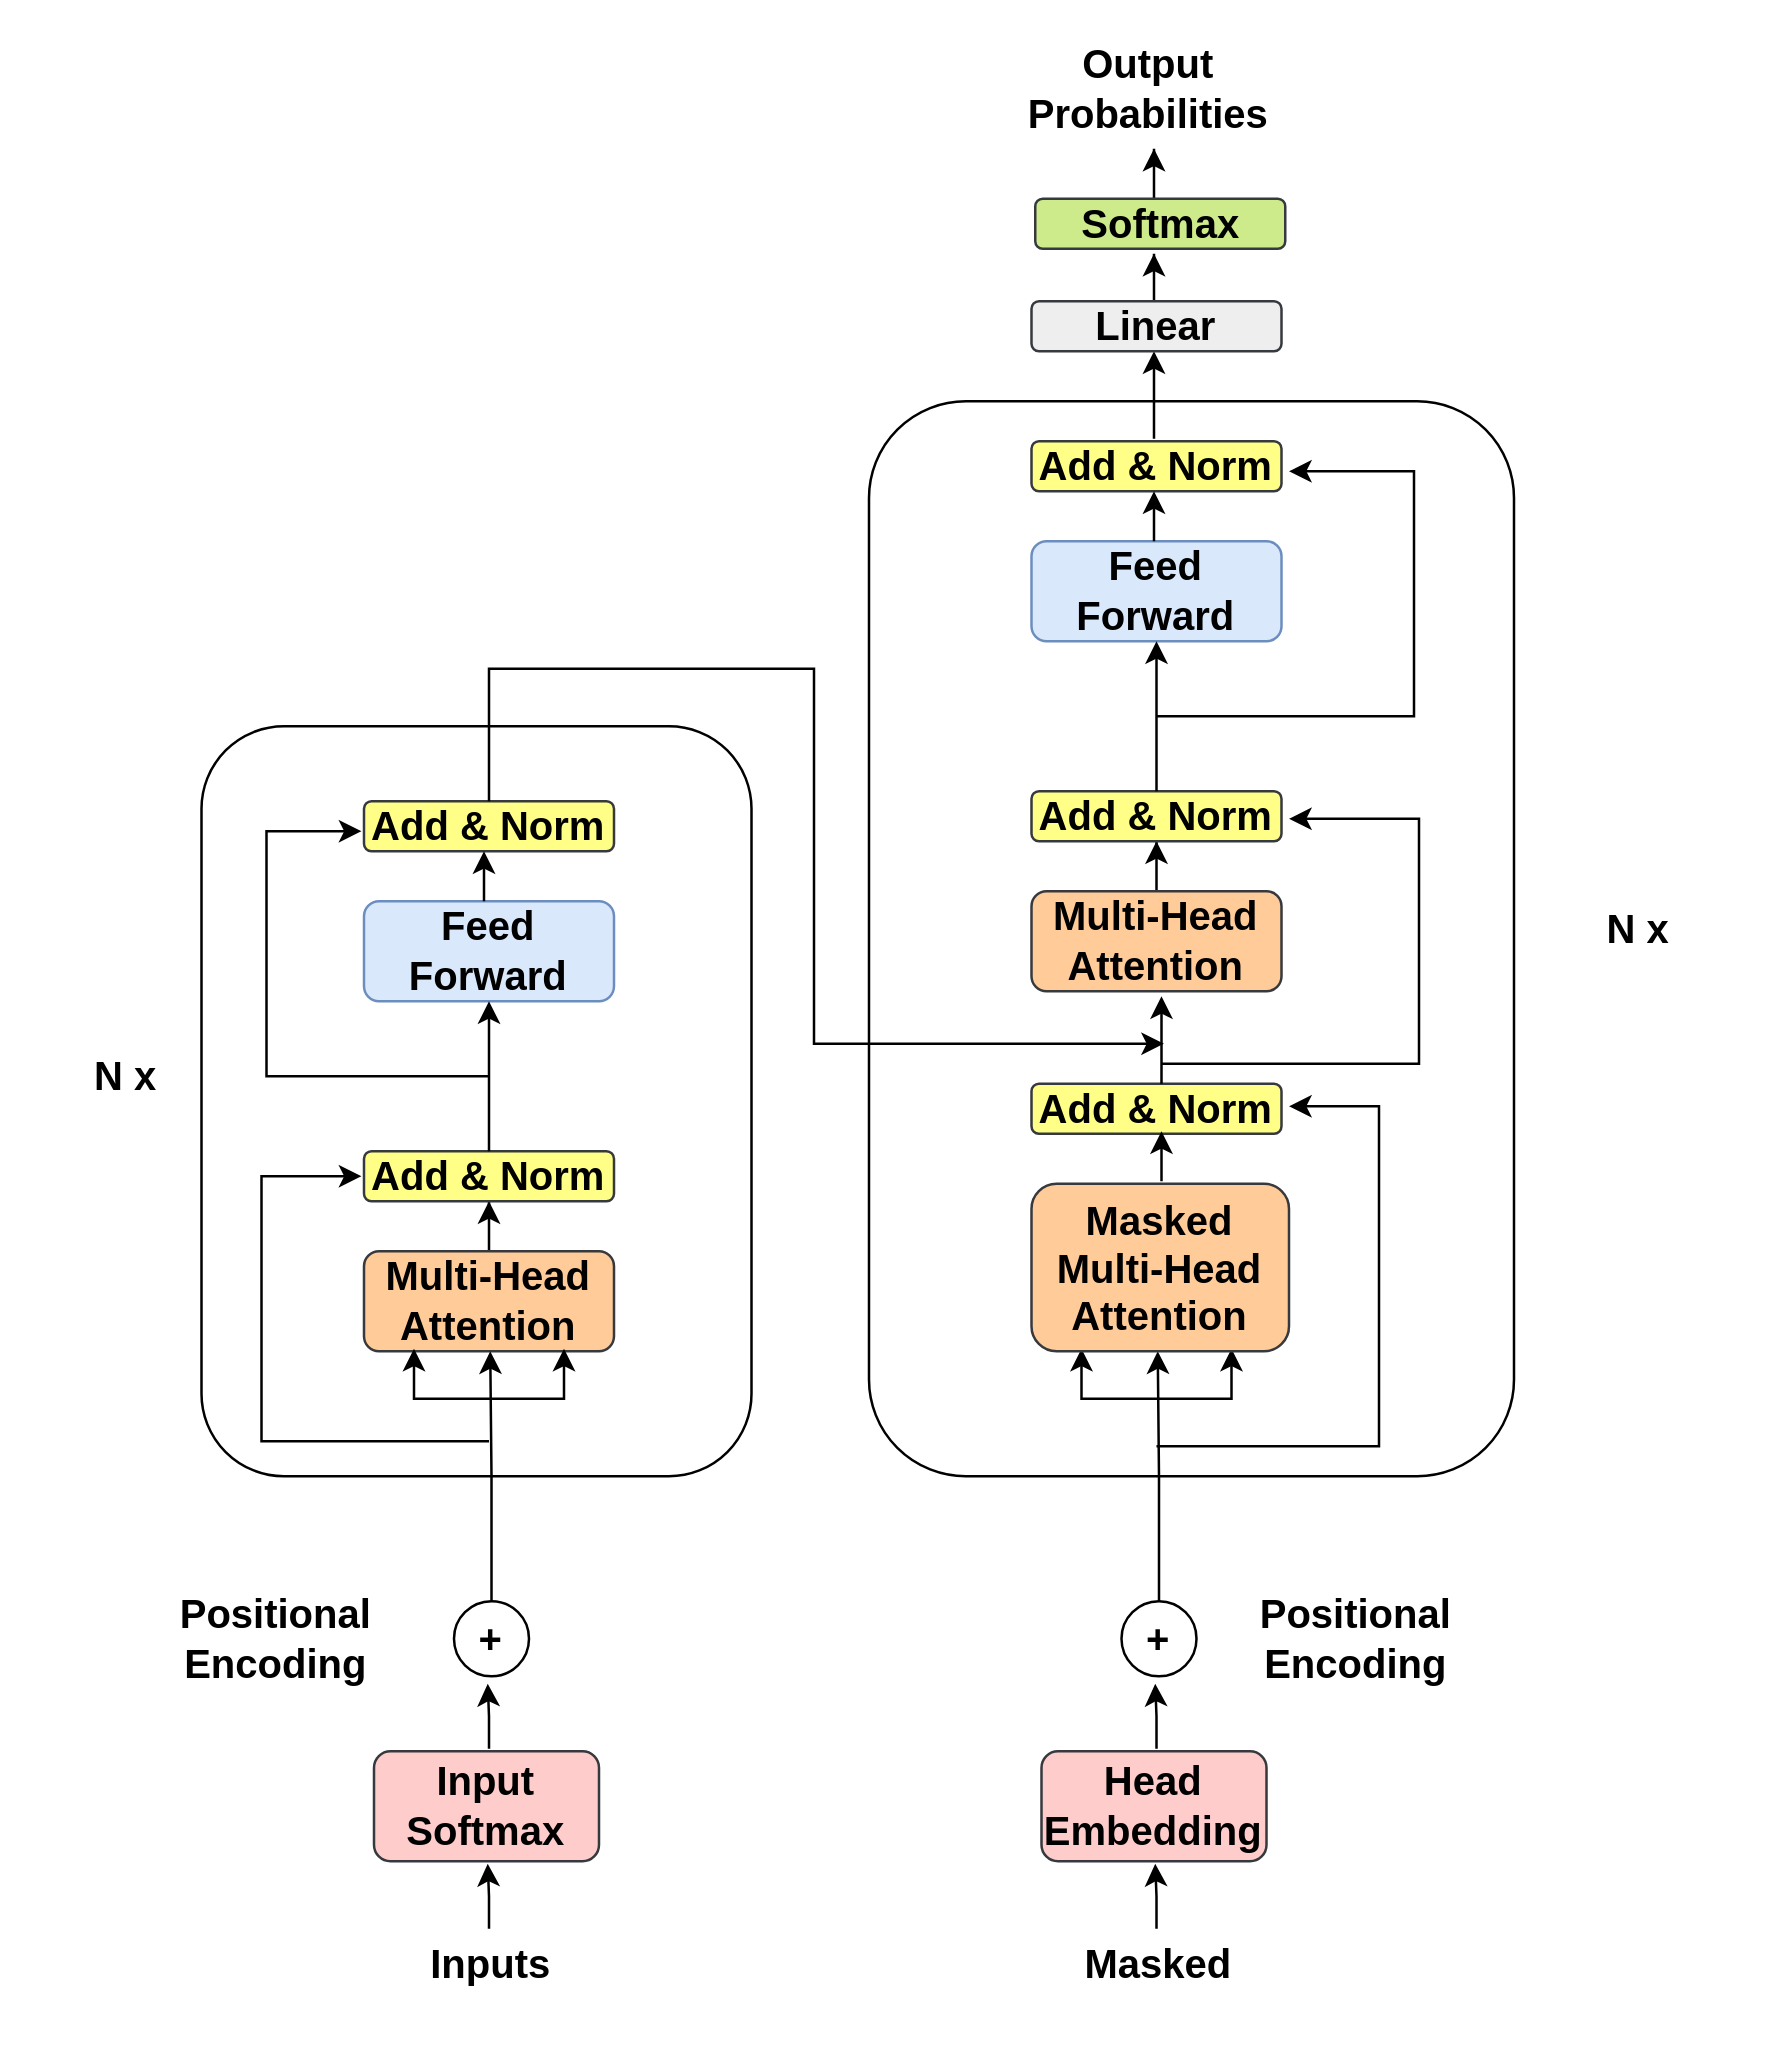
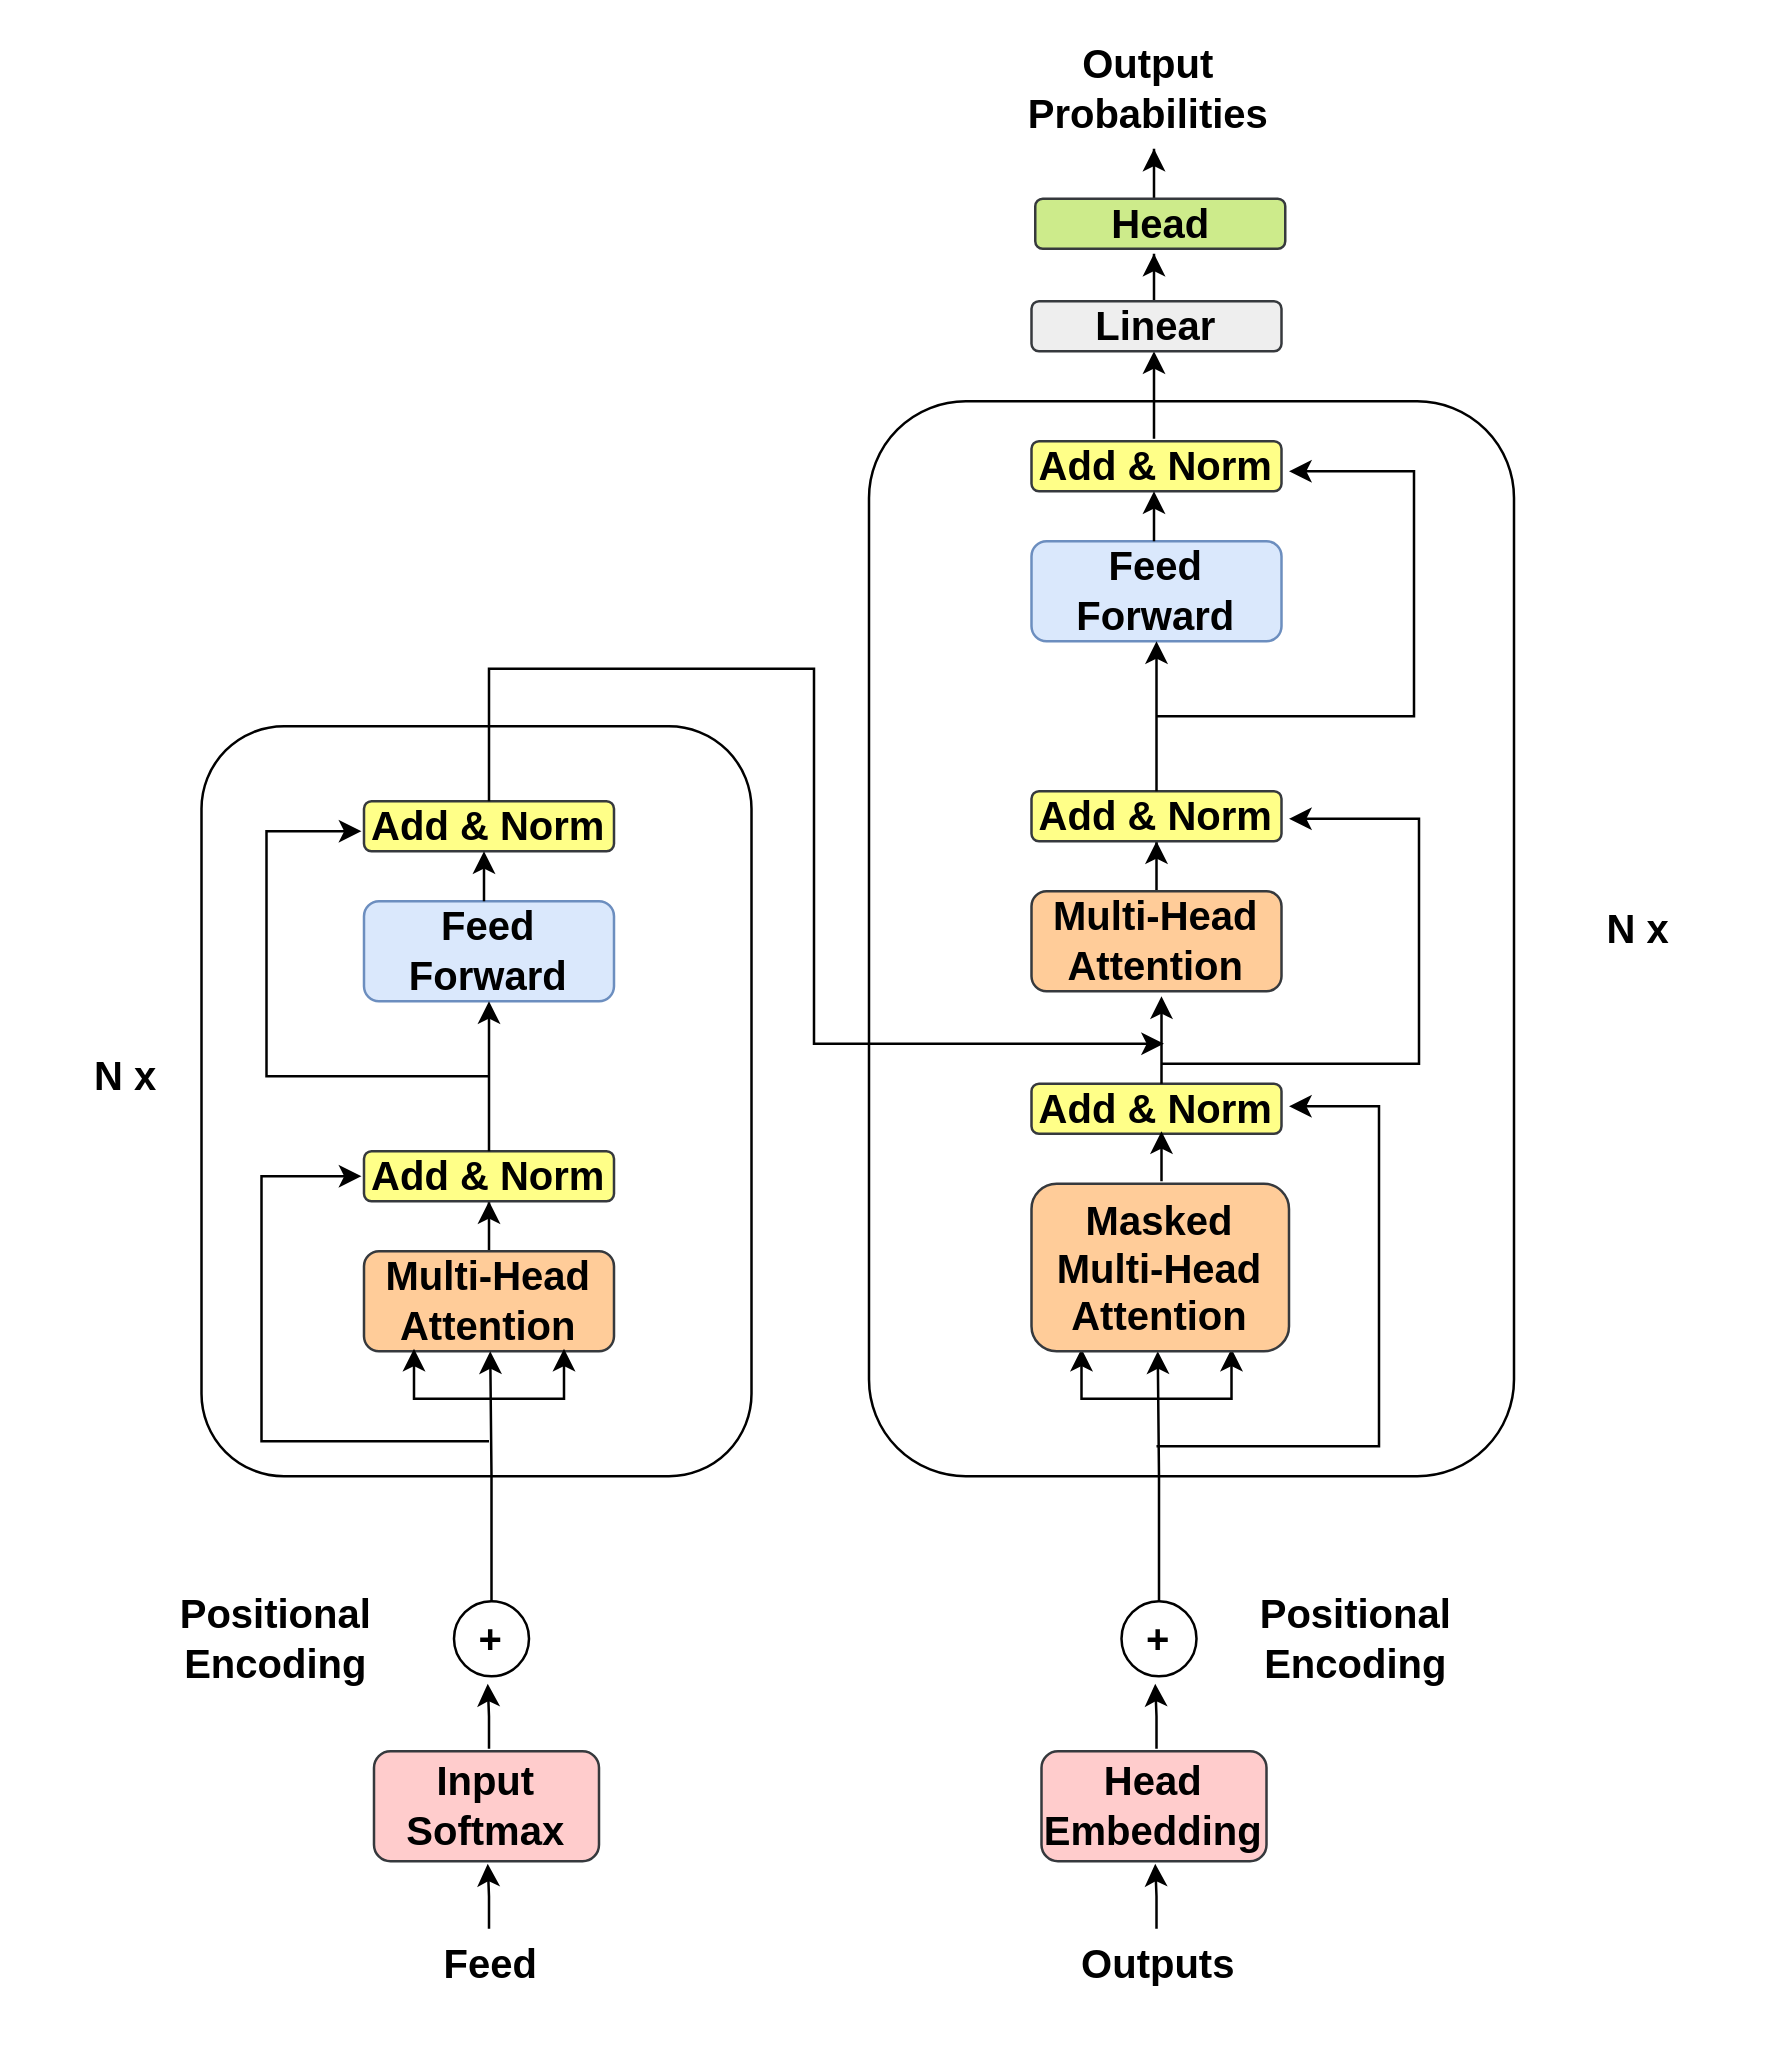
- <mxCell id="48" value="&lt;b&gt;Softmax&lt;/b&gt;" style="rounded=1;whiteSpace=wrap;html=1;fontSize=16;fillColor=#cdeb8b;strokeColor=#36393d;" vertex="1" parent="1"><mxGeometry x="413.5" y="79" width="100" height="20" as="geometry" /></mxCell>
+ <mxCell id="48" value="&lt;b&gt;Head&lt;/b&gt;" style="rounded=1;whiteSpace=wrap;html=1;fontSize=16;fillColor=#cdeb8b;strokeColor=#36393d;" vertex="1" parent="1"><mxGeometry x="413.5" y="79" width="100" height="20" as="geometry" /></mxCell>
- <mxCell id="19" value="&lt;b&gt;Inputs&lt;/b&gt;" style="text;html=1;strokeColor=none;fillColor=none;align=center;verticalAlign=middle;whiteSpace=wrap;rounded=0;fontSize=16;" vertex="1" parent="1"><mxGeometry x="166" y="770" width="60" height="30" as="geometry" /></mxCell>
+ <mxCell id="19" value="&lt;b&gt;Feed&lt;/b&gt;" style="text;html=1;strokeColor=none;fillColor=none;align=center;verticalAlign=middle;whiteSpace=wrap;rounded=0;fontSize=16;" vertex="1" parent="1"><mxGeometry x="166" y="770" width="60" height="30" as="geometry" /></mxCell>
- <mxCell id="37" value="&lt;b&gt;Masked&lt;/b&gt;" style="text;html=1;strokeColor=none;fillColor=none;align=center;verticalAlign=middle;whiteSpace=wrap;rounded=0;fontSize=16;" vertex="1" parent="1"><mxGeometry x="433" y="770" width="60" height="30" as="geometry" /></mxCell>
+ <mxCell id="37" value="&lt;b&gt;Outputs&lt;/b&gt;" style="text;html=1;strokeColor=none;fillColor=none;align=center;verticalAlign=middle;whiteSpace=wrap;rounded=0;fontSize=16;" vertex="1" parent="1"><mxGeometry x="433" y="770" width="60" height="30" as="geometry" /></mxCell>
